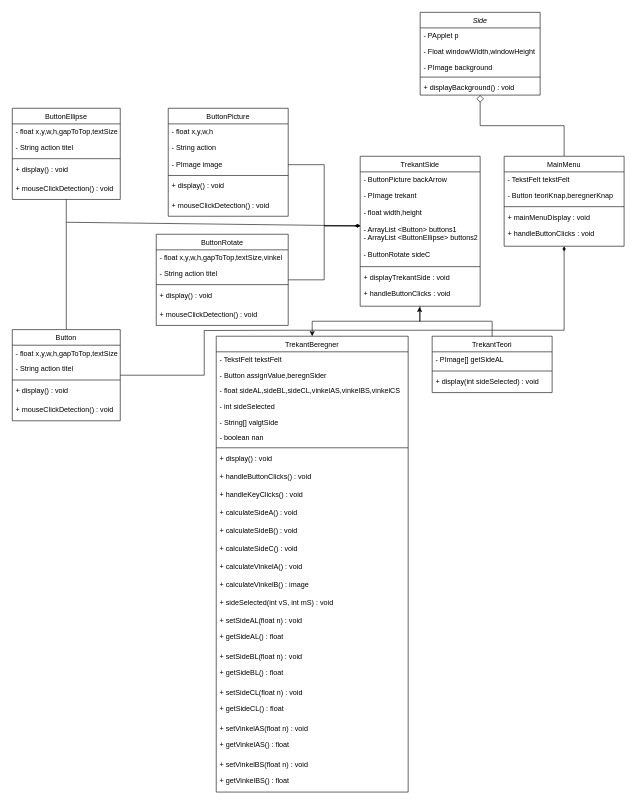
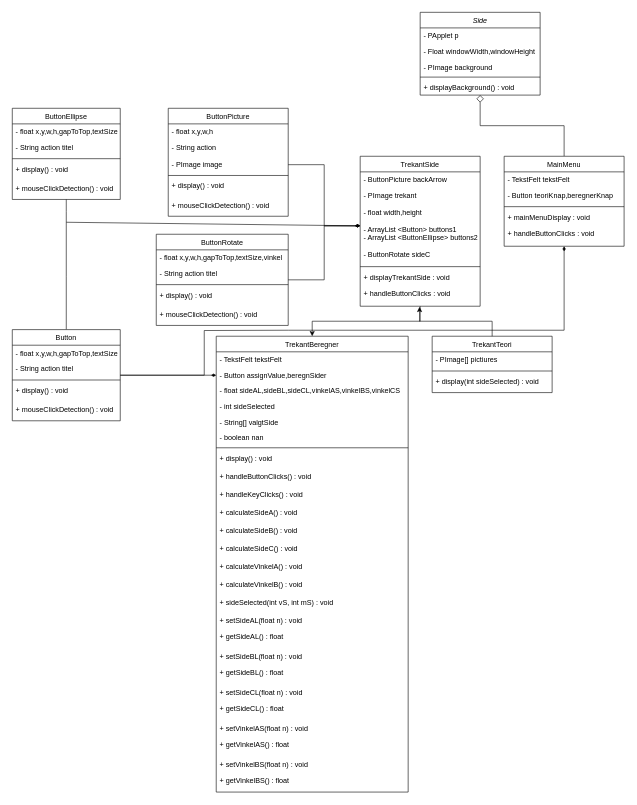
- <mxCell id="43" value="- PImage[] getSideAL" style="text;align=left;verticalAlign=top;spacingLeft=4;spacingRight=4;overflow=hidden;rotatable=0;points=[[0,0.5],[1,0.5]];portConstraint=eastwest;rounded=0;shadow=0;html=0;" vertex="1" parent="42"><mxGeometry y="26" width="200" height="28" as="geometry" /></mxCell>
+ <mxCell id="43" value="- PImage[] pictiures" style="text;align=left;verticalAlign=top;spacingLeft=4;spacingRight=4;overflow=hidden;rotatable=0;points=[[0,0.5],[1,0.5]];portConstraint=eastwest;rounded=0;shadow=0;html=0;" vertex="1" parent="42"><mxGeometry y="26" width="200" height="28" as="geometry" /></mxCell>
+ <mxCell id="62" style="edgeStyle=orthogonalEdgeStyle;rounded=0;orthogonalLoop=1;jettySize=auto;html=1;entryX=0;entryY=0.5;entryDx=0;entryDy=0;endArrow=diamondThin;endFill=1;" edge="1" parent="1" source="65" target="22"><mxGeometry relative="1" as="geometry" /></mxCell>
- <mxCell id="35" value="+ calculateVinkelB() : image" style="text;align=left;verticalAlign=top;spacingLeft=4;spacingRight=4;overflow=hidden;rotatable=0;points=[[0,0.5],[1,0.5]];portConstraint=eastwest;" vertex="1" parent="20"><mxGeometry y="400" width="320" height="30" as="geometry" /></mxCell>
+ <mxCell id="35" value="+ calculateVinkelB() : void" style="text;align=left;verticalAlign=top;spacingLeft=4;spacingRight=4;overflow=hidden;rotatable=0;points=[[0,0.5],[1,0.5]];portConstraint=eastwest;" vertex="1" parent="20"><mxGeometry y="400" width="320" height="30" as="geometry" /></mxCell>
